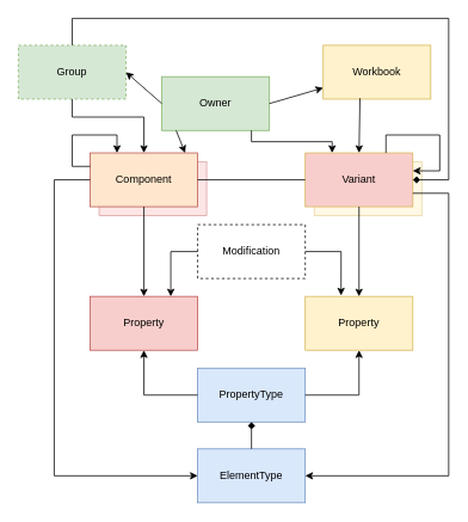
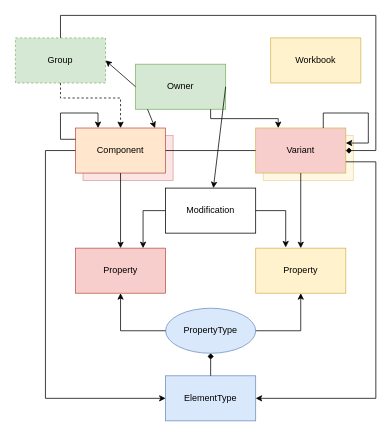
- <mxCell id="29" value="" style="endArrow=classic;html=1;rounded=0;exitX=1;exitY=0.5;exitDx=0;exitDy=0;" parent="1" source="4" target="6" edge="1"><mxGeometry width="50" height="50" relative="1" as="geometry"><mxPoint x="340" y="380" as="sourcePoint" /><mxPoint x="390" y="330" as="targetPoint" /></mxGeometry></mxCell>
+ <mxCell id="29" value="" style="endArrow=classic;html=1;rounded=0;exitX=1;exitY=0.5;exitDx=0;exitDy=0;" parent="1" source="4" target="13" edge="1"><mxGeometry width="50" height="50" relative="1" as="geometry"><mxPoint x="340" y="380" as="sourcePoint" /><mxPoint x="390" y="330" as="targetPoint" /></mxGeometry></mxCell>
- <mxCell id="15" value="" style="endArrow=classic;html=1;rounded=0;exitX=0.342;exitY=0.983;exitDx=0;exitDy=0;entryX=0.5;entryY=0;entryDx=0;entryDy=0;exitPerimeter=0;" parent="1" source="6" target="7" edge="1"><mxGeometry width="50" height="50" relative="1" as="geometry"><mxPoint x="340" y="380" as="sourcePoint" /><mxPoint x="390" y="330" as="targetPoint" /></mxGeometry></mxCell>
- <mxCell id="19" value="" style="endArrow=classic;html=1;rounded=0;exitX=0.5;exitY=1;exitDx=0;exitDy=0;edgeStyle=orthogonalEdgeStyle;entryX=0.5;entryY=0;entryDx=0;entryDy=0;" parent="1" source="5" target="8" edge="1"><mxGeometry width="50" height="50" relative="1" as="geometry"><mxPoint x="340" y="380" as="sourcePoint" /><mxPoint x="150" y="170" as="targetPoint" /><Array as="points"><mxPoint x="80" y="130" /><mxPoint x="160" y="130" /></Array></mxGeometry></mxCell>
+ <mxCell id="19" value="" style="endArrow=classic;html=1;rounded=0;exitX=0.5;exitY=1;exitDx=0;exitDy=0;edgeStyle=orthogonalEdgeStyle;entryX=0.5;entryY=0;entryDx=0;entryDy=0;dashed=1;" parent="1" source="5" target="8" edge="1"><mxGeometry width="50" height="50" relative="1" as="geometry"><mxPoint x="340" y="380" as="sourcePoint" /><mxPoint x="150" y="170" as="targetPoint" /><Array as="points"><mxPoint x="80" y="130" /><mxPoint x="160" y="130" /></Array></mxGeometry></mxCell>
- <mxCell id="13" value="Modification" style="rounded=0;whiteSpace=wrap;html=1;dashed=1;" parent="1" vertex="1"><mxGeometry x="220" y="250" width="120" height="60" as="geometry" /></mxCell>
+ <mxCell id="13" value="Modification" style="rounded=0;whiteSpace=wrap;html=1;" parent="1" vertex="1"><mxGeometry x="220" y="250" width="120" height="60" as="geometry" /></mxCell>
- <mxCell id="10" value="PropertyType" style="rounded=0;whiteSpace=wrap;html=1;fillColor=#dae8fc;strokeColor=#6c8ebf;" parent="1" vertex="1"><mxGeometry x="220" y="410" width="120" height="60" as="geometry" /></mxCell>
+ <mxCell id="10" value="PropertyType" style="ellipse;whiteSpace=wrap;html=1;fillColor=#dae8fc;strokeColor=#6c8ebf;" parent="1" vertex="1"><mxGeometry x="220" y="410" width="120" height="60" as="geometry" /></mxCell>
